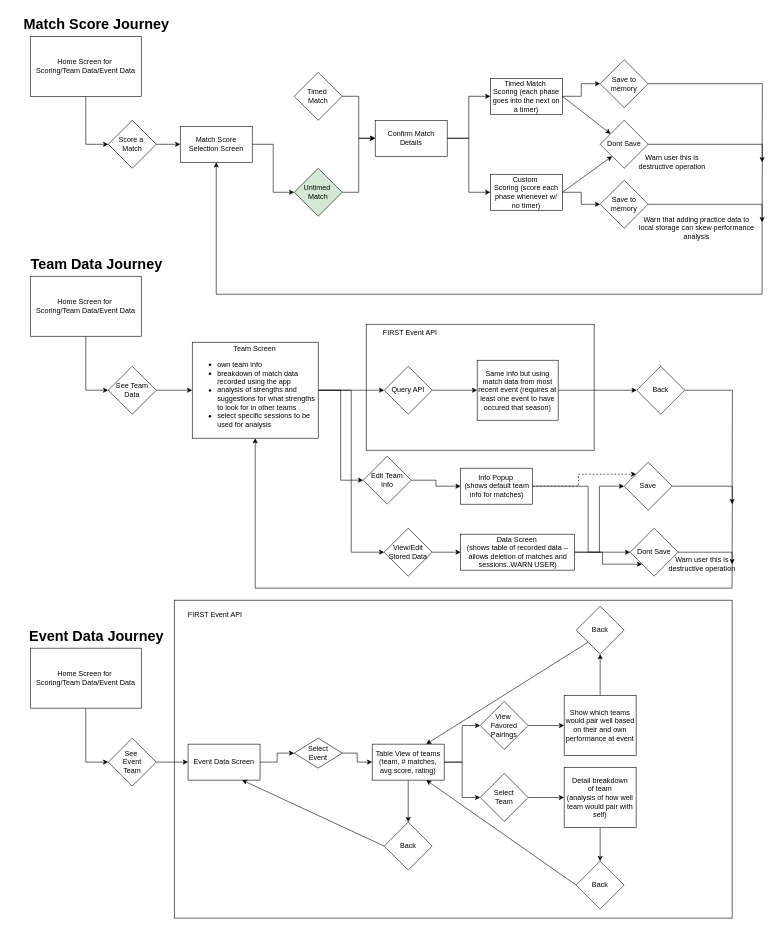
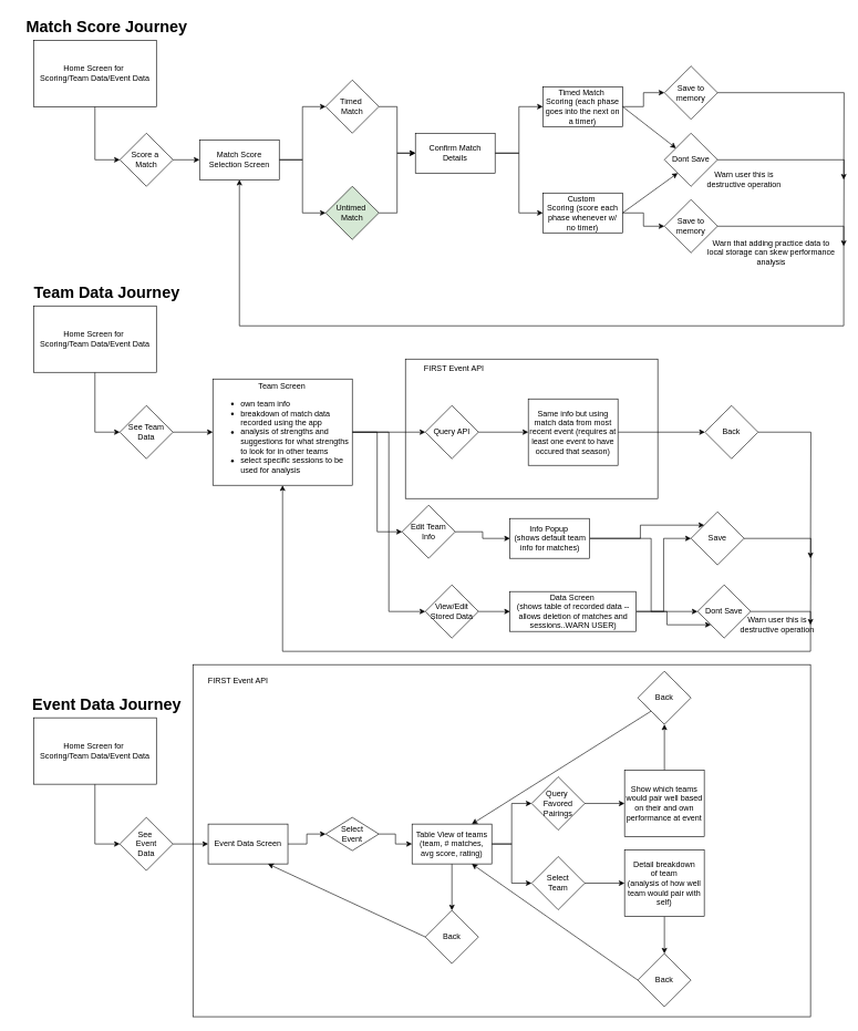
+ <mxCell id="20" style="edgeStyle=orthogonalEdgeStyle;rounded=0;orthogonalLoop=1;jettySize=auto;html=1;entryX=0;entryY=0.5;entryDx=0;entryDy=0;" parent="1" source="21" target="23" edge="1"><mxGeometry relative="1" as="geometry" /></mxCell>
- <mxCell id="73" style="edgeStyle=orthogonalEdgeStyle;rounded=0;orthogonalLoop=1;jettySize=auto;html=1;entryX=0;entryY=0;entryDx=0;entryDy=0;dashed=1;" edge="1" parent="1" source="75" target="88"><mxGeometry relative="1" as="geometry"><mxPoint x="1040" y="790" as="targetPoint" /></mxGeometry></mxCell>
+ <mxCell id="73" style="edgeStyle=orthogonalEdgeStyle;rounded=0;orthogonalLoop=1;jettySize=auto;html=1;entryX=0;entryY=0;entryDx=0;entryDy=0;" edge="1" parent="1" source="75" target="88"><mxGeometry relative="1" as="geometry"><mxPoint x="1040" y="790" as="targetPoint" /></mxGeometry></mxCell>
- <mxCell id="80" value="View&amp;nbsp;&lt;div&gt;Favored&lt;div&gt;Pairings&lt;/div&gt;&lt;/div&gt;" style="rhombus;whiteSpace=wrap;html=1;rounded=0;" parent="1" vertex="1"><mxGeometry x="800" y="1169" width="80" height="80" as="geometry" /></mxCell>
+ <mxCell id="80" value="Query&amp;nbsp;&lt;div&gt;Favored&lt;div&gt;Pairings&lt;/div&gt;&lt;/div&gt;" style="rhombus;whiteSpace=wrap;html=1;rounded=0;" parent="1" vertex="1"><mxGeometry x="800" y="1169" width="80" height="80" as="geometry" /></mxCell>
- <mxCell id="12" value="See&amp;nbsp;&lt;div&gt;Event&lt;div&gt;Team&lt;/div&gt;&lt;/div&gt;" style="rhombus;whiteSpace=wrap;html=1;" parent="1" vertex="1"><mxGeometry x="180" y="1230" width="80" height="80" as="geometry" /></mxCell>
+ <mxCell id="12" value="See&amp;nbsp;&lt;div&gt;Event&lt;div&gt;Data&lt;/div&gt;&lt;/div&gt;" style="rhombus;whiteSpace=wrap;html=1;" parent="1" vertex="1"><mxGeometry x="180" y="1230" width="80" height="80" as="geometry" /></mxCell>
